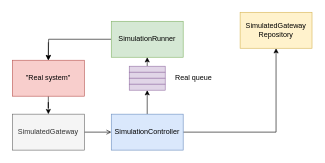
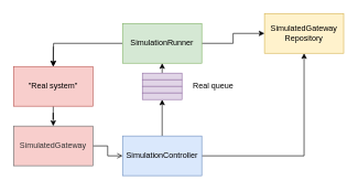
+ <mxCell id="11" style="edgeStyle=orthogonalEdgeStyle;rounded=0;orthogonalLoop=1;jettySize=auto;html=1;exitX=1;exitY=0.5;exitDx=0;exitDy=0;entryX=0;entryY=0.5;entryDx=0;entryDy=0;" parent="1" source="13" target="10" edge="1"><mxGeometry relative="1" as="geometry" /></mxCell>
- <mxCell id="3" value="SimulatedGateway" style="rounded=0;whiteSpace=wrap;html=1;fillColor=#f5f5f5;strokeColor=#666666;fontColor=#333333;" parent="1" vertex="1"><mxGeometry x="20" y="190" width="120" height="60" as="geometry" /></mxCell>
+ <mxCell id="3" value="SimulatedGateway" style="rounded=0;whiteSpace=wrap;html=1;fillColor=#f8cecc;strokeColor=#666666;fontColor=#333333;" parent="1" vertex="1"><mxGeometry x="20" y="190" width="120" height="60" as="geometry" /></mxCell>
- <mxCell id="6" value="SimulationController" style="rounded=0;whiteSpace=wrap;html=1;fillColor=#dae8fc;strokeColor=#6c8ebf;" parent="1" vertex="1"><mxGeometry x="185" y="190" width="120" height="60" as="geometry" /></mxCell>
+ <mxCell id="6" value="SimulationController" style="rounded=0;whiteSpace=wrap;html=1;fillColor=#dae8fc;strokeColor=#6c8ebf;" parent="1" vertex="1"><mxGeometry x="185" y="205" width="120" height="60" as="geometry" /></mxCell>
